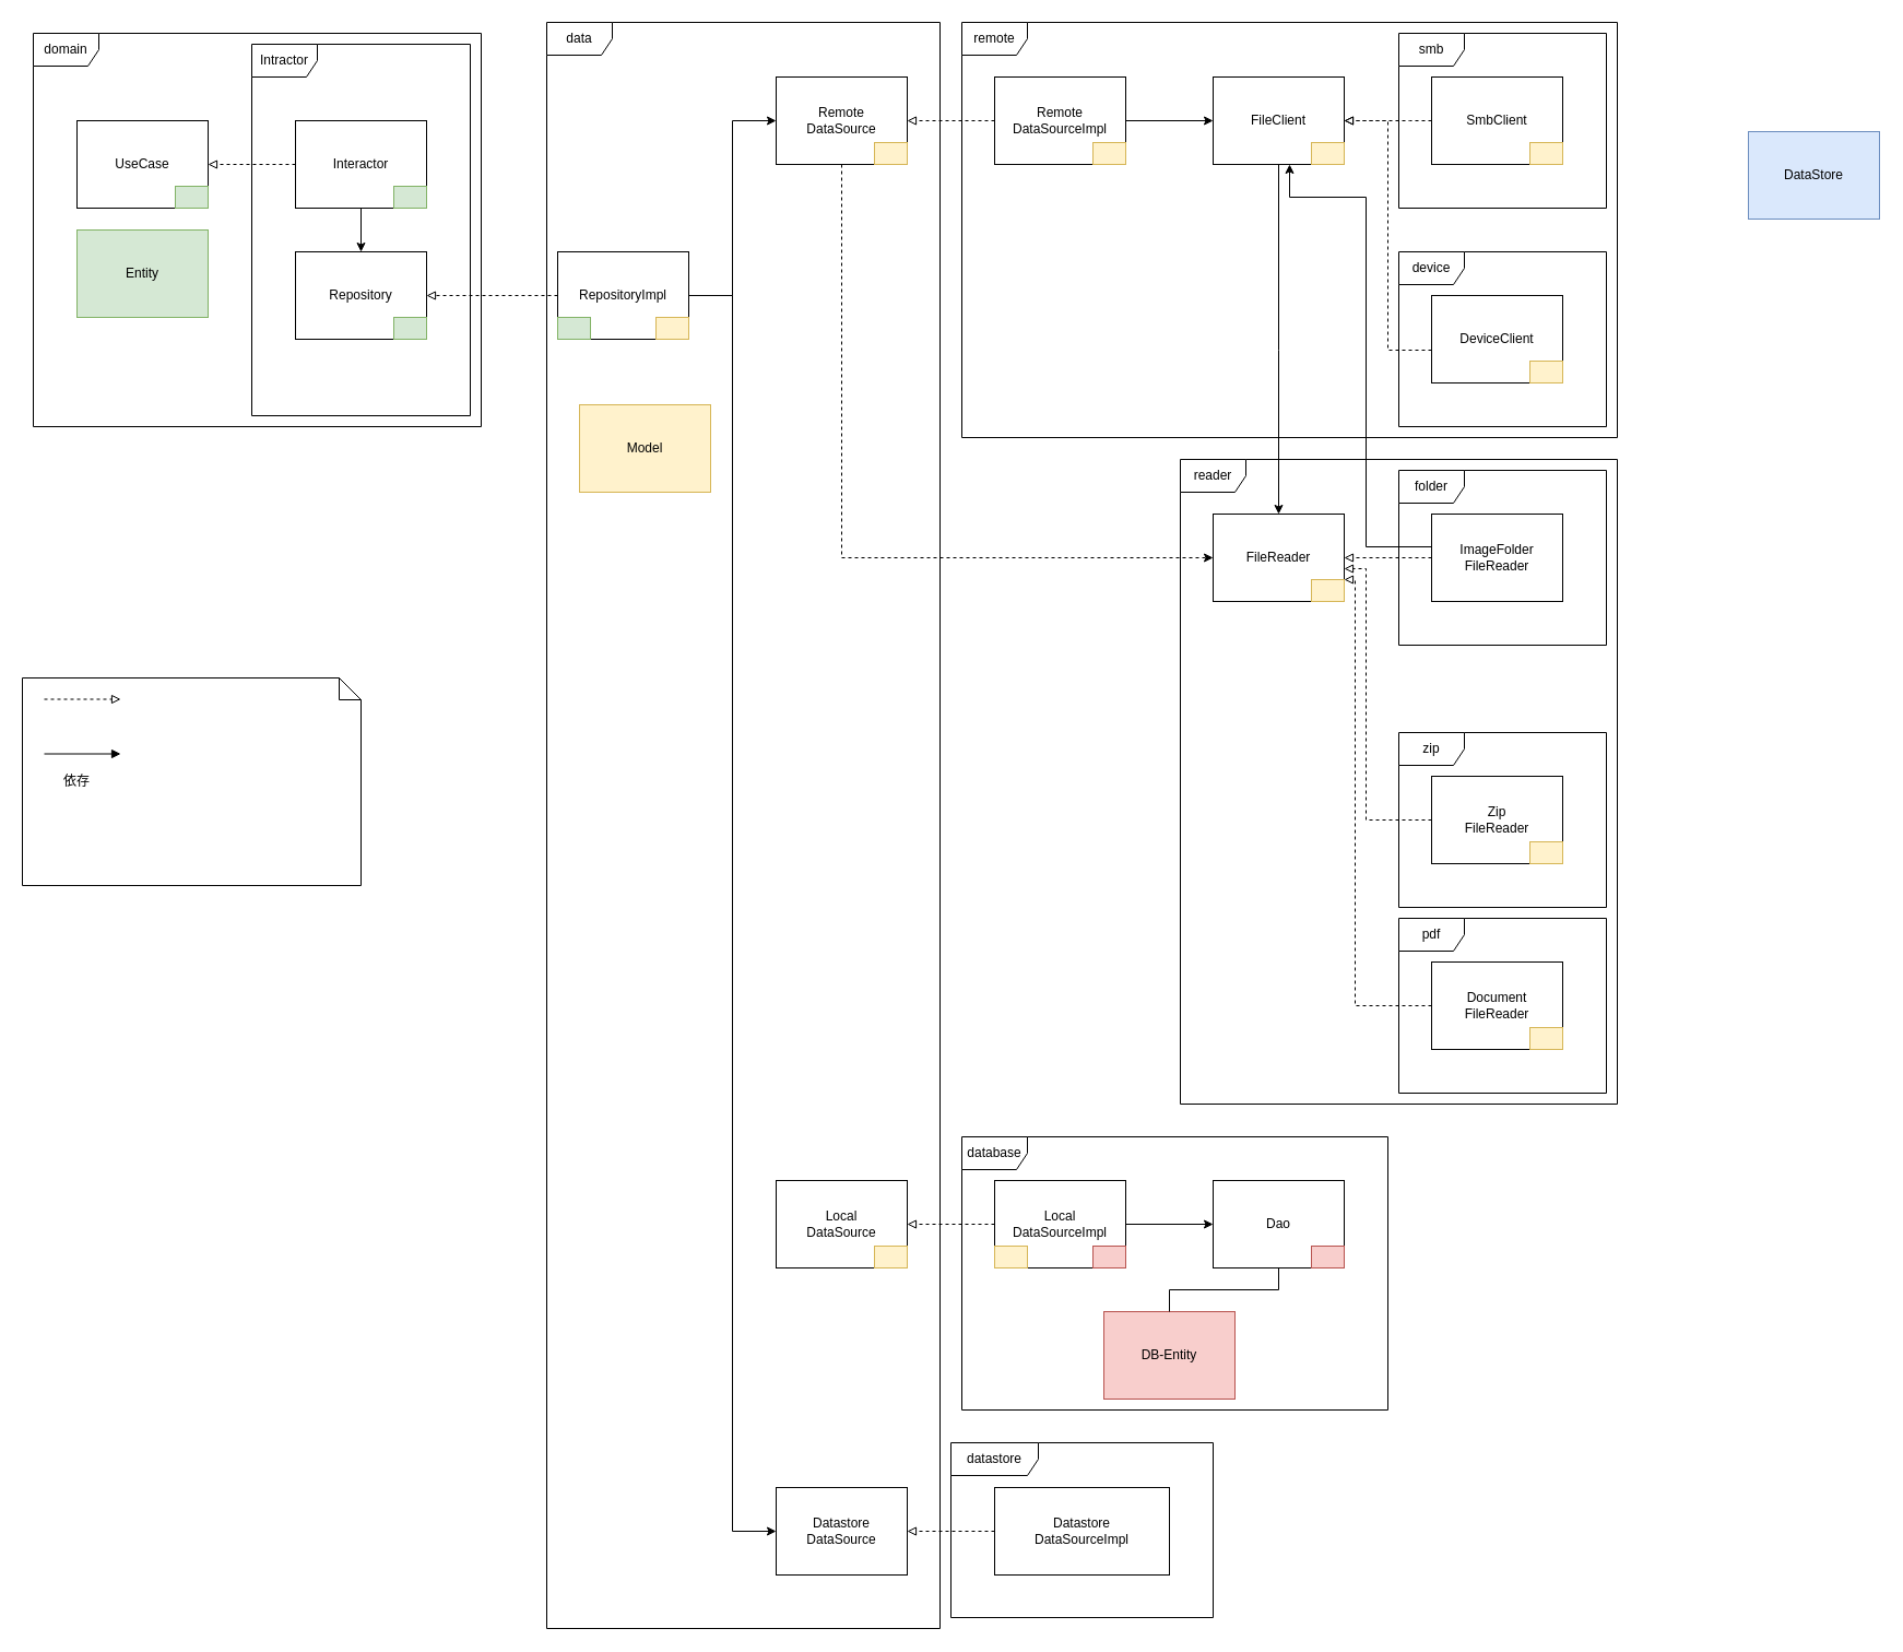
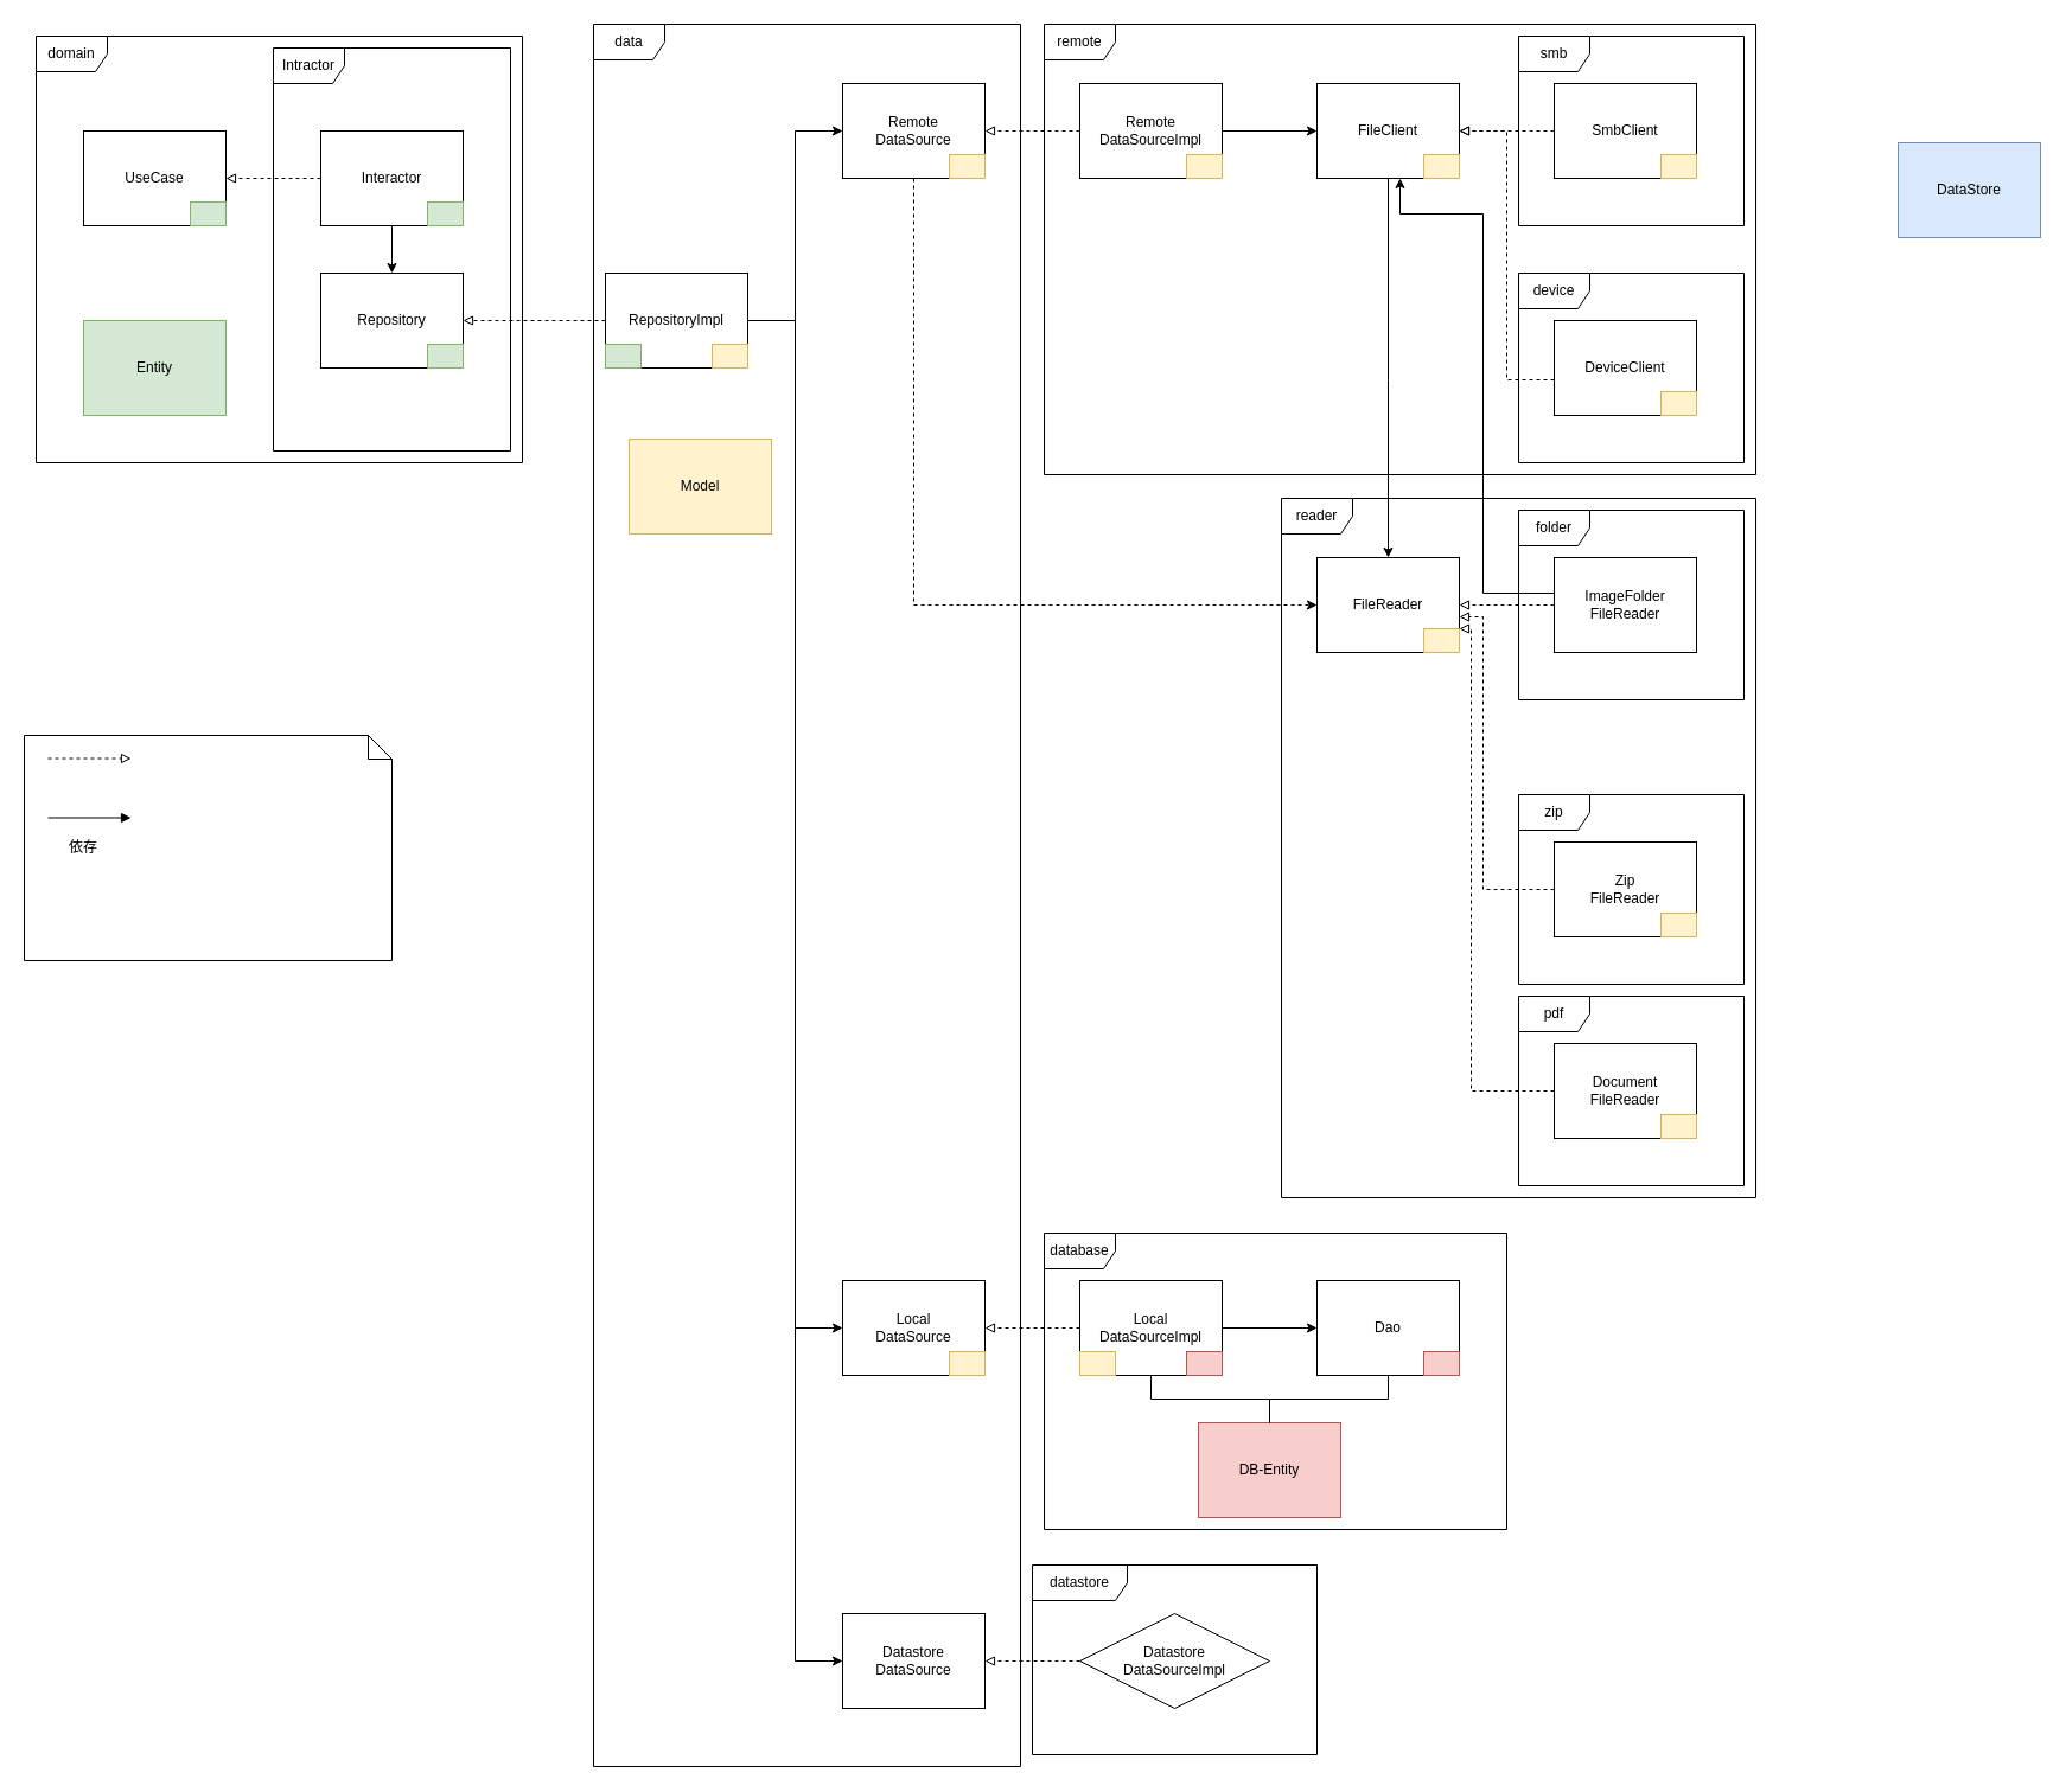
- <mxCell id="33" value="Entity" style="rounded=0;whiteSpace=wrap;html=1;fillColor=#d5e8d4;strokeColor=#82b366;" parent="1" vertex="1"><mxGeometry x="70" y="210" width="120" height="80" as="geometry" /></mxCell>
+ <mxCell id="33" value="Entity" style="rounded=0;whiteSpace=wrap;html=1;fillColor=#d5e8d4;strokeColor=#82b366;" parent="1" vertex="1"><mxGeometry x="70" y="270" width="120" height="80" as="geometry" /></mxCell>
+ <mxCell id="20" style="edgeStyle=orthogonalEdgeStyle;rounded=0;orthogonalLoop=1;jettySize=auto;html=1;" parent="1" source="16" target="18" edge="1"><mxGeometry relative="1" as="geometry"><mxPoint x="910" y="300" as="sourcePoint" /><mxPoint x="1030" y="210" as="targetPoint" /><Array as="points"><mxPoint x="670" y="270" /><mxPoint x="670" y="1120" /></Array></mxGeometry></mxCell>
+ <mxCell id="72" style="edgeStyle=orthogonalEdgeStyle;rounded=0;orthogonalLoop=1;jettySize=auto;html=1;endArrow=none;endFill=0;" parent="1" source="41" target="32" edge="1"><mxGeometry relative="1" as="geometry"><mxPoint x="1180" y="1170" as="sourcePoint" /><mxPoint x="1080" y="1210" as="targetPoint" /></mxGeometry></mxCell>
- <mxCell id="31" value="Datastore&lt;br&gt;DataSourceImpl" style="rounded=0;whiteSpace=wrap;html=1;" parent="1" vertex="1"><mxGeometry x="910" y="1361" width="160" height="80" as="geometry" /></mxCell>
+ <mxCell id="31" value="Datastore&lt;br&gt;DataSourceImpl" style="rhombus;whiteSpace=wrap;html=1;" parent="1" vertex="1"><mxGeometry x="910" y="1361" width="160" height="80" as="geometry" /></mxCell>
